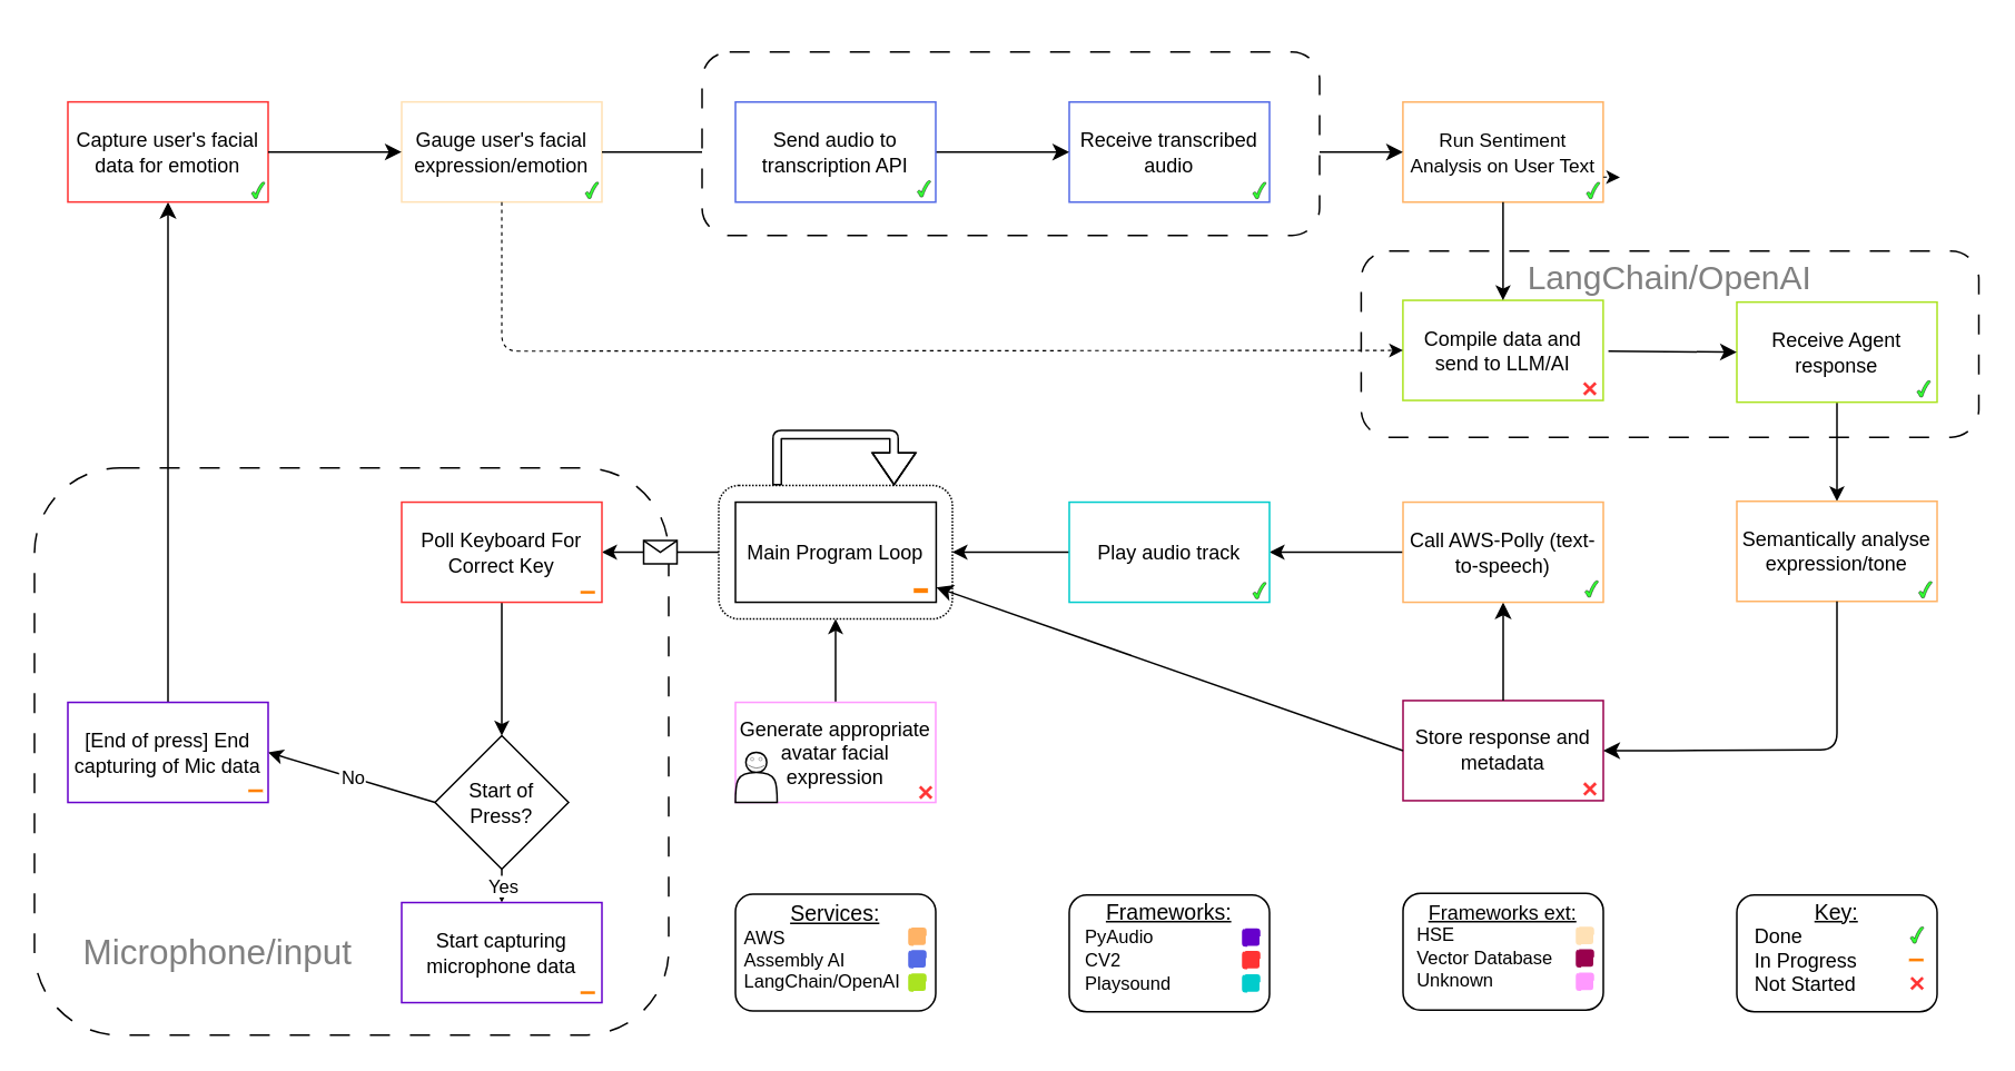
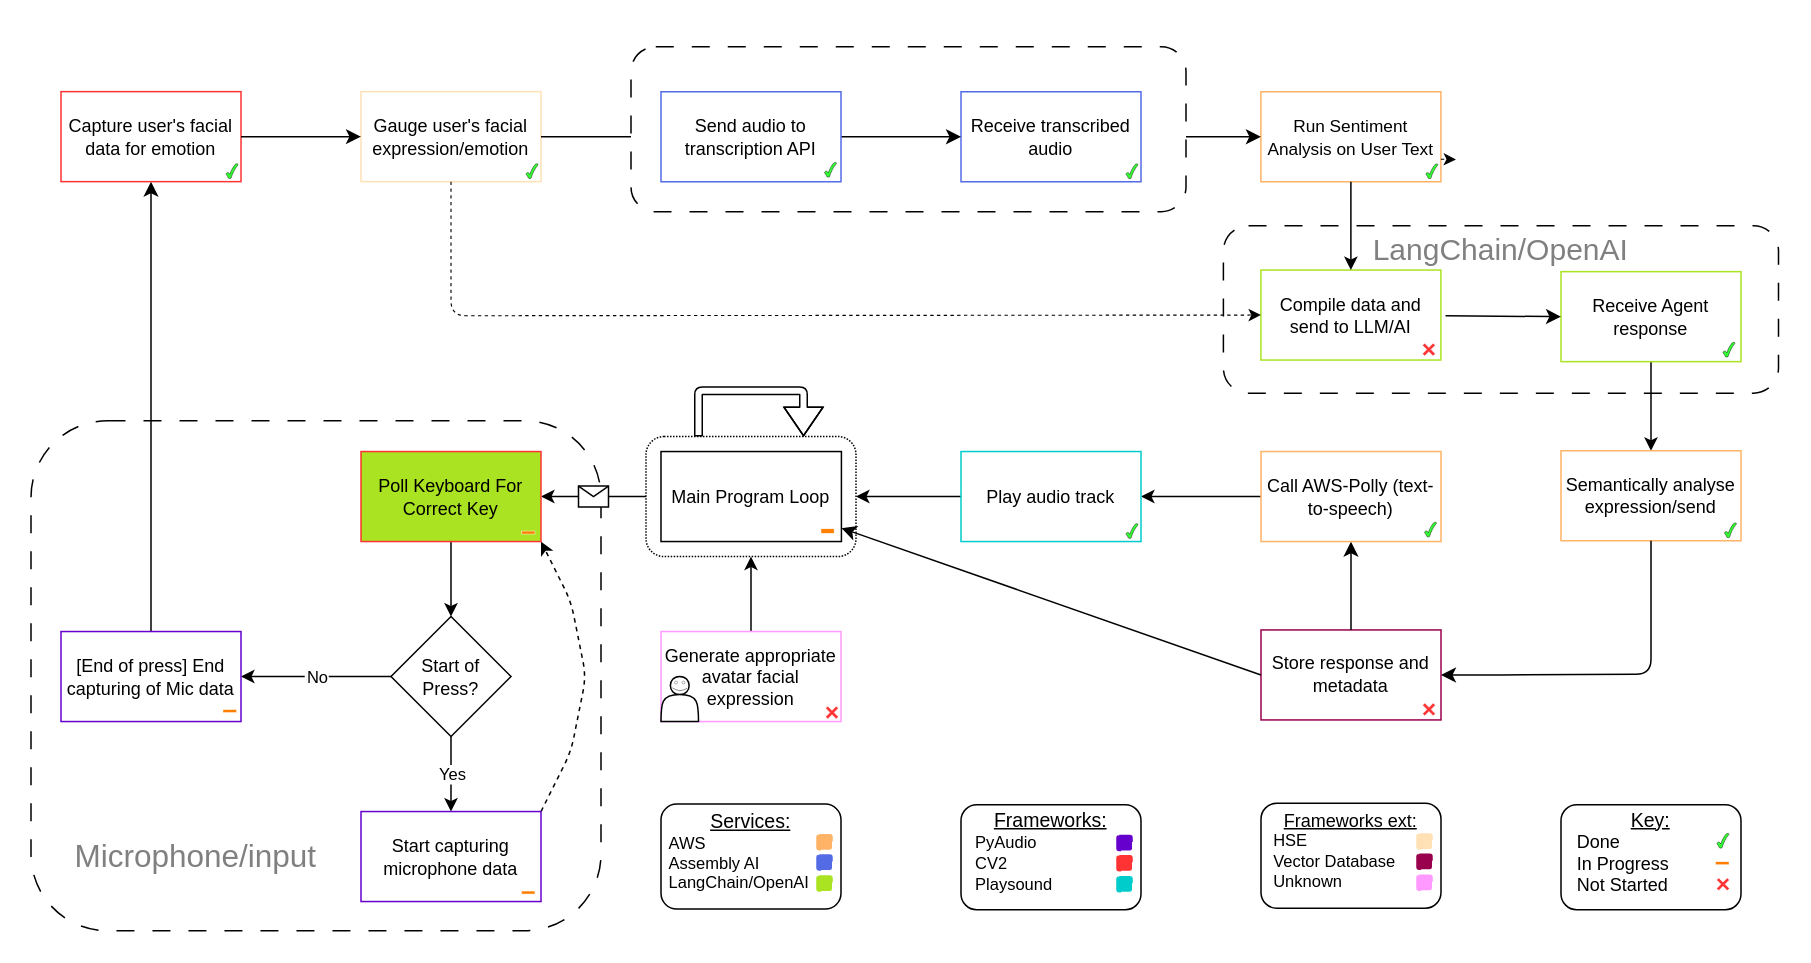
- <mxCell id="32" value="Semantically analyse expression/tone" style="rounded=0;whiteSpace=wrap;html=1;strokeColor=#FFB366;" parent="31" vertex="1"><mxGeometry width="120" height="60" as="geometry" /></mxCell>
+ <mxCell id="32" value="Semantically analyse expression/send" style="rounded=0;whiteSpace=wrap;html=1;strokeColor=#FFB366;" parent="31" vertex="1"><mxGeometry width="120" height="60" as="geometry" /></mxCell>
- <mxCell id="59" value="Poll Keyboard For&lt;br&gt;Correct Key" style="rounded=0;whiteSpace=wrap;html=1;strokeColor=#FF3333;" parent="58" vertex="1"><mxGeometry width="120" height="60" as="geometry" /></mxCell>
+ <mxCell id="59" value="Poll Keyboard For&lt;br&gt;Correct Key" style="rounded=0;whiteSpace=wrap;html=1;strokeColor=#FF3333;fillColor=#aae321;" parent="58" vertex="1"><mxGeometry width="120" height="60" as="geometry" /></mxCell>
+ <mxCell id="5" style="edgeStyle=none;html=1;exitX=1;exitY=0;exitDx=0;exitDy=0;entryX=1;entryY=1;entryDx=0;entryDy=0;dashed=1;" parent="1" source="56" target="59" edge="1"><mxGeometry relative="1" as="geometry"><Array as="points"><mxPoint x="380" y="500.53" /><mxPoint x="390" y="450.53" /><mxPoint x="380" y="400.53" /></Array></mxGeometry></mxCell>
- <mxCell id="4" value="Start of Press?" style="rhombus;whiteSpace=wrap;html=1;" parent="1" vertex="1"><mxGeometry x="260" y="440.53" width="80" height="80" as="geometry" /></mxCell>
+ <mxCell id="4" value="Start of Press?" style="rhombus;whiteSpace=wrap;html=1;" parent="1" vertex="1"><mxGeometry x="260" y="410.53" width="80" height="80" as="geometry" /></mxCell>
